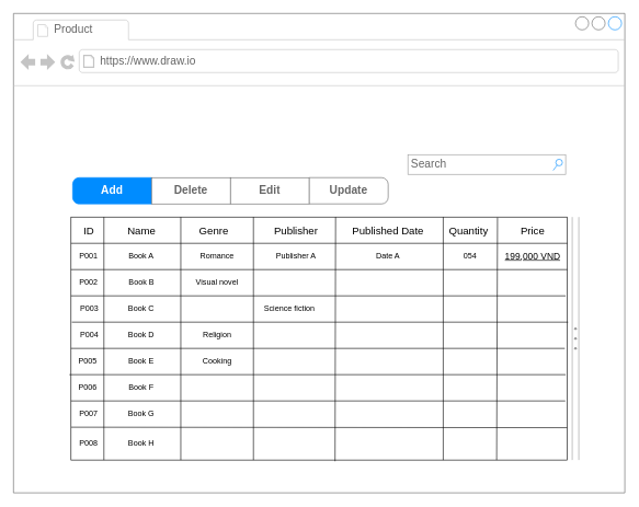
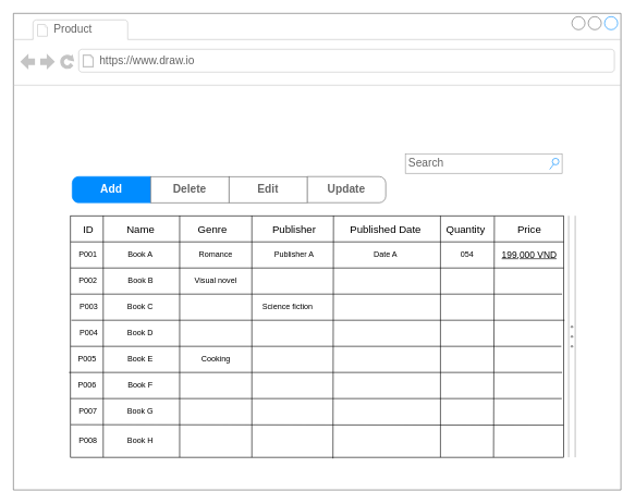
- <mxCell id="49" value="Religion" style="text;html=1;align=center;verticalAlign=middle;whiteSpace=wrap;rounded=0;" parent="2" vertex="1"><mxGeometry x="260" y="470" width="100" height="40" as="geometry" /></mxCell>
